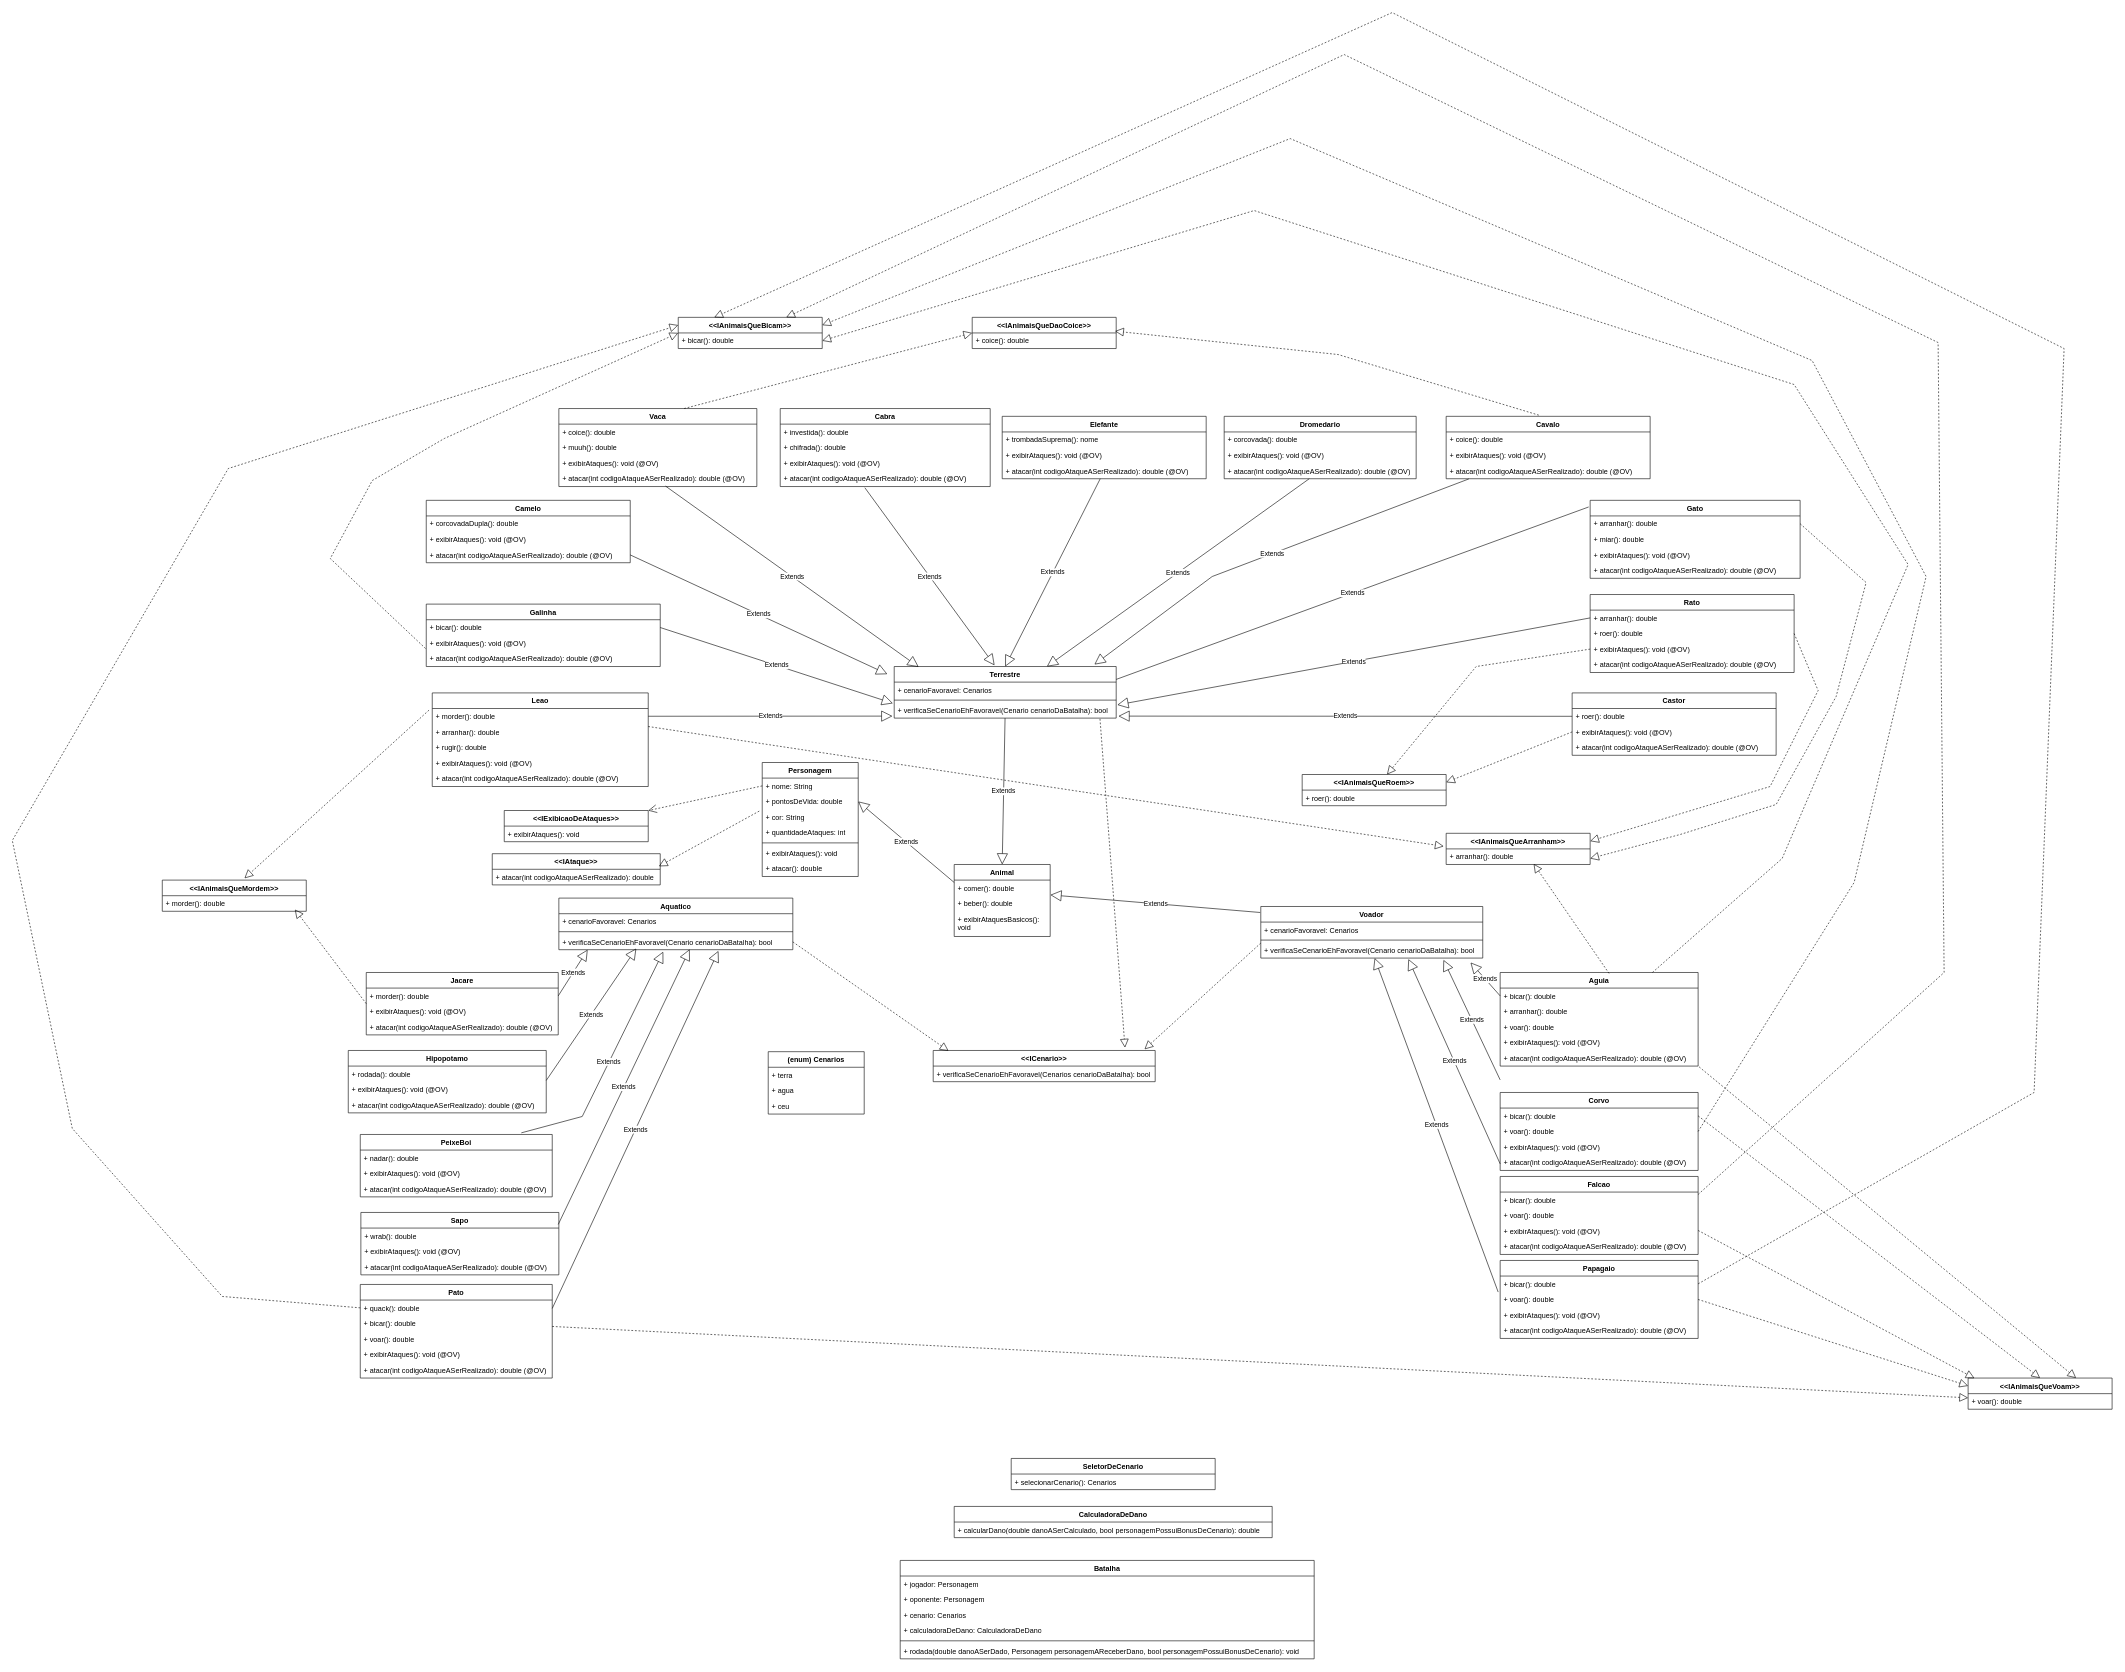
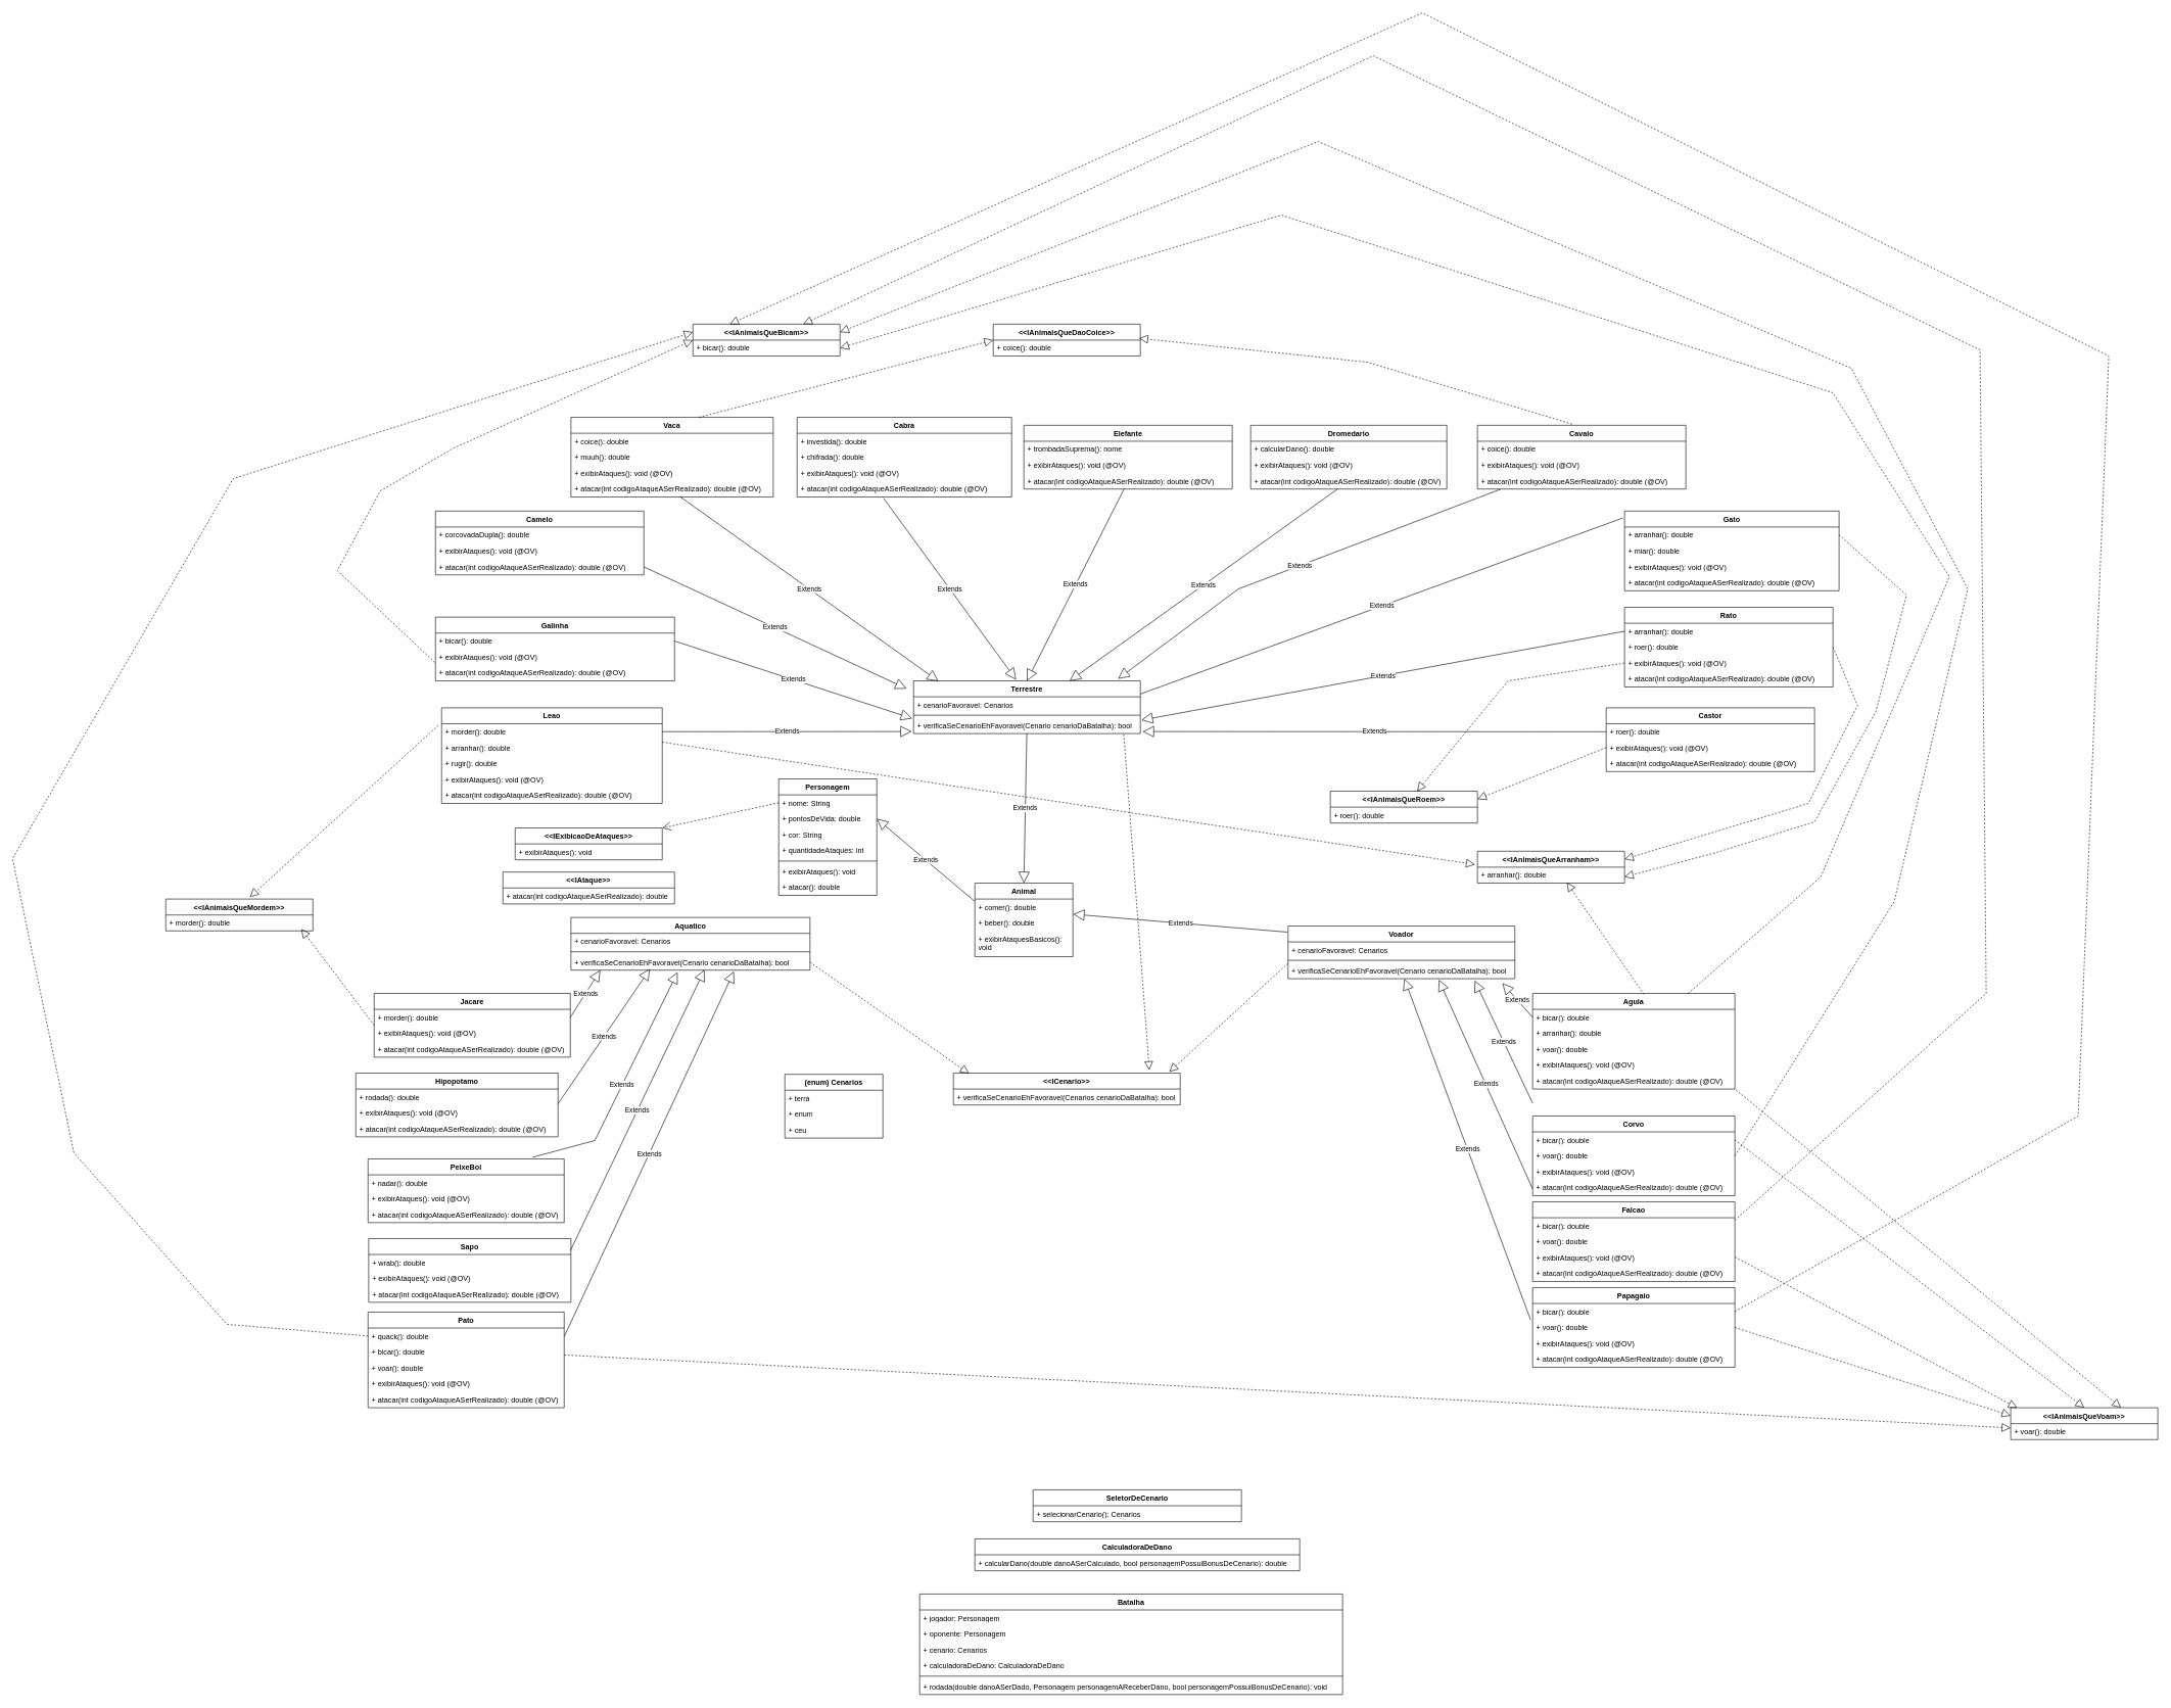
- <mxCell id="41" value="+ corcovada(): double" style="text;strokeColor=none;fillColor=none;align=left;verticalAlign=top;spacingLeft=4;spacingRight=4;overflow=hidden;rotatable=0;points=[[0,0.5],[1,0.5]];portConstraint=eastwest;whiteSpace=wrap;html=1;" parent="40" vertex="1"><mxGeometry y="26" width="320" height="26" as="geometry" /></mxCell>
+ <mxCell id="41" value="+ calcularDano(): double" style="text;strokeColor=none;fillColor=none;align=left;verticalAlign=top;spacingLeft=4;spacingRight=4;overflow=hidden;rotatable=0;points=[[0,0.5],[1,0.5]];portConstraint=eastwest;whiteSpace=wrap;html=1;" parent="40" vertex="1"><mxGeometry y="26" width="320" height="26" as="geometry" /></mxCell>
- <mxCell id="196" value="" style="endArrow=block;dashed=1;endFill=0;endSize=12;html=1;rounded=0;exitX=-0.031;exitY=0.115;exitDx=0;exitDy=0;exitPerimeter=0;entryX=0.992;entryY=-0.192;entryDx=0;entryDy=0;entryPerimeter=0;" parent="1" source="141" target="195" edge="1"><mxGeometry width="160" relative="1" as="geometry"><mxPoint x="1180" y="1440" as="sourcePoint" /><mxPoint x="1340" y="1440" as="targetPoint" /></mxGeometry></mxCell>
- <mxCell id="149" value="+ agua" style="text;strokeColor=none;fillColor=none;align=left;verticalAlign=top;spacingLeft=4;spacingRight=4;overflow=hidden;rotatable=0;points=[[0,0.5],[1,0.5]];portConstraint=eastwest;whiteSpace=wrap;html=1;" parent="147" vertex="1"><mxGeometry y="52" width="160" height="26" as="geometry" /></mxCell>
+ <mxCell id="149" value="+ enum" style="text;strokeColor=none;fillColor=none;align=left;verticalAlign=top;spacingLeft=4;spacingRight=4;overflow=hidden;rotatable=0;points=[[0,0.5],[1,0.5]];portConstraint=eastwest;whiteSpace=wrap;html=1;" parent="147" vertex="1"><mxGeometry y="52" width="160" height="26" as="geometry" /></mxCell>
